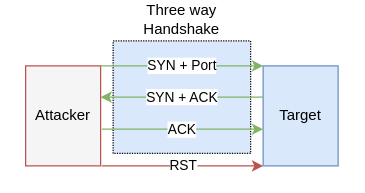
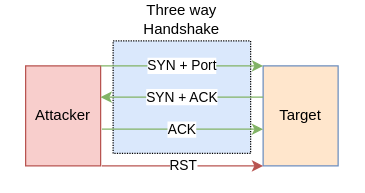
- <mxCell id="3" value="Attacker" style="rounded=0;whiteSpace=wrap;html=1;fillColor=#f5f5f5;strokeColor=#b85450;" vertex="1" parent="1"><mxGeometry x="20" y="40" width="60" height="80" as="geometry" /></mxCell>
+ <mxCell id="3" value="Attacker" style="rounded=0;whiteSpace=wrap;html=1;fillColor=#f8cecc;strokeColor=#b85450;" vertex="1" parent="1"><mxGeometry x="20" y="40" width="60" height="80" as="geometry" /></mxCell>
- <mxCell id="4" value="Target" style="rounded=0;whiteSpace=wrap;html=1;fillColor=#dae8fc;strokeColor=#6c8ebf;" vertex="1" parent="1"><mxGeometry x="210" y="40" width="60" height="80" as="geometry" /></mxCell>
+ <mxCell id="4" value="Target" style="rounded=0;whiteSpace=wrap;html=1;fillColor=#ffe6cc;strokeColor=#6c8ebf;" vertex="1" parent="1"><mxGeometry x="210" y="40" width="60" height="80" as="geometry" /></mxCell>
